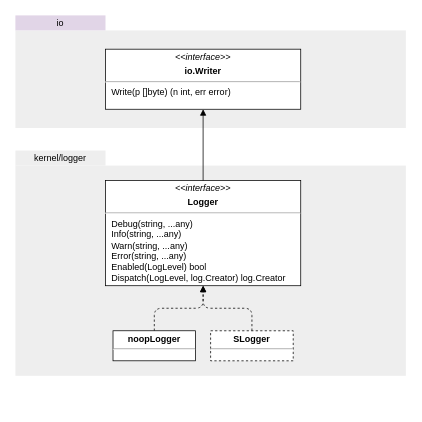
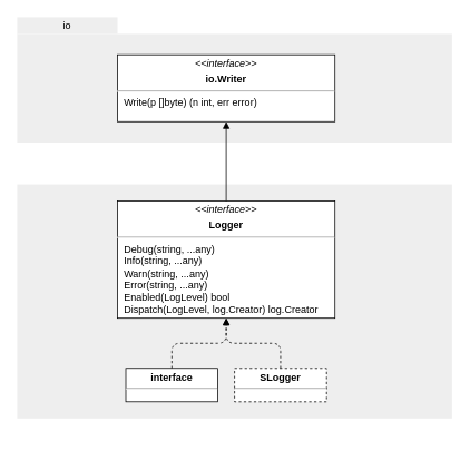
- <mxCell id="11" value="io" style="rounded=0;whiteSpace=wrap;html=1;fillColor=#e1d5e7;fillStyle=auto;strokeColor=none;" vertex="1" parent="1"><mxGeometry x="20" y="20" width="120" height="20" as="geometry" /></mxCell>
+ <mxCell id="11" value="io" style="rounded=0;whiteSpace=wrap;html=1;fillColor=#eeeeee;fillStyle=auto;strokeColor=none;" vertex="1" parent="1"><mxGeometry x="20" y="20" width="120" height="20" as="geometry" /></mxCell>
- <mxCell id="9" value="kernel/logger" style="rounded=0;whiteSpace=wrap;html=1;fillColor=#eeeeee;fillStyle=auto;strokeColor=none;" parent="1" vertex="1"><mxGeometry x="20" y="200" width="120" height="20" as="geometry" /></mxCell>
- <mxCell id="5" value="&lt;p style=&quot;margin: 4px 0px 0px; text-align: center;&quot;&gt;&lt;b style=&quot;background-color: initial;&quot;&gt;noopLogger&lt;/b&gt;&lt;br&gt;&lt;/p&gt;&lt;hr&gt;&lt;p style=&quot;border-color: var(--border-color); margin: 0px 0px 0px 8px;&quot;&gt;&lt;br&gt;&lt;/p&gt;" style="verticalAlign=top;align=left;overflow=fill;fontSize=12;fontFamily=Helvetica;html=1;" parent="1" vertex="1"><mxGeometry x="150" y="440" width="110" height="40" as="geometry" /></mxCell>
+ <mxCell id="5" value="&lt;p style=&quot;margin: 4px 0px 0px; text-align: center;&quot;&gt;&lt;b style=&quot;background-color: initial;&quot;&gt;interface&lt;/b&gt;&lt;br&gt;&lt;/p&gt;&lt;hr&gt;&lt;p style=&quot;border-color: var(--border-color); margin: 0px 0px 0px 8px;&quot;&gt;&lt;br&gt;&lt;/p&gt;" style="verticalAlign=top;align=left;overflow=fill;fontSize=12;fontFamily=Helvetica;html=1;" parent="1" vertex="1"><mxGeometry x="150" y="440" width="110" height="40" as="geometry" /></mxCell>
